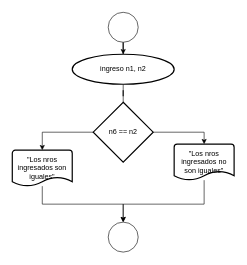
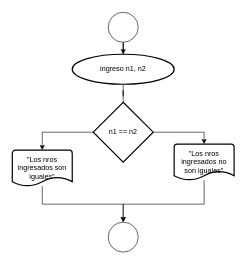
- <mxCell id="9" value="n6 == n2" style="strokeWidth=2;html=1;shape=mxgraph.flowchart.decision;whiteSpace=wrap;" vertex="1" parent="1"><mxGeometry x="155" y="170" width="100" height="100" as="geometry" /></mxCell>
+ <mxCell id="9" value="n1 == n2" style="strokeWidth=2;html=1;shape=mxgraph.flowchart.decision;whiteSpace=wrap;" vertex="1" parent="1"><mxGeometry x="155" y="170" width="100" height="100" as="geometry" /></mxCell>
